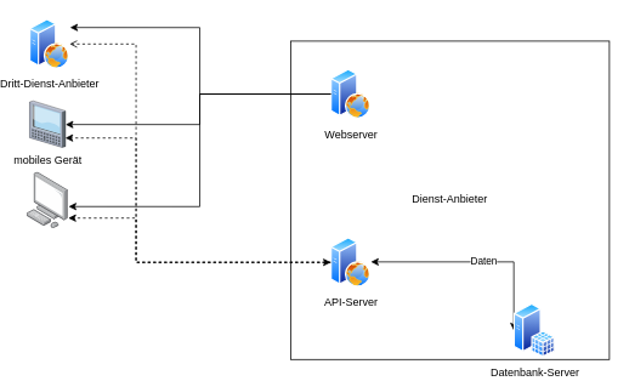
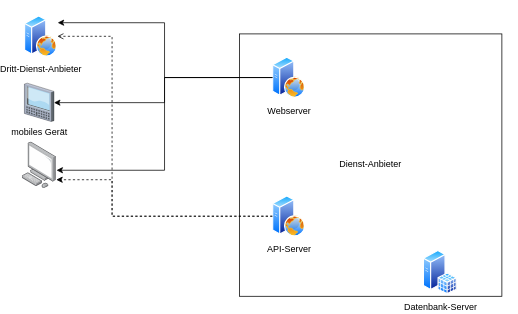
- <mxCell id="14" style="edgeStyle=orthogonalEdgeStyle;rounded=0;orthogonalLoop=1;jettySize=auto;html=1;entryX=0.993;entryY=0.798;entryDx=0;entryDy=0;entryPerimeter=0;dashed=1;startArrow=classic;startFill=1;" edge="1" parent="1" source="11" target="9"><mxGeometry relative="1" as="geometry"><Array as="points"><mxPoint x="140" y="288" /><mxPoint x="140" y="151" /></Array></mxGeometry></mxCell>
- <mxCell id="6" style="edgeStyle=orthogonalEdgeStyle;rounded=0;orthogonalLoop=1;jettySize=auto;html=1;exitX=0;exitY=0.5;exitDx=0;exitDy=0;startArrow=classic;startFill=1;" edge="1" parent="1" source="8" target="11"><mxGeometry relative="1" as="geometry"><Array as="points"><mxPoint x="520" y="287" /><mxPoint x="520" y="287" /></Array></mxGeometry></mxCell>
- <mxCell id="7" value="Daten" style="edgeLabel;html=1;align=center;verticalAlign=middle;resizable=0;points=[];" vertex="1" connectable="0" parent="6"><mxGeometry x="-0.064" y="-1" relative="1" as="geometry"><mxPoint as="offset" /></mxGeometry></mxCell>
